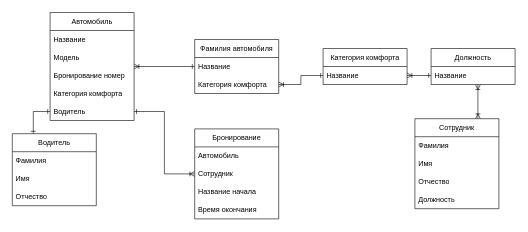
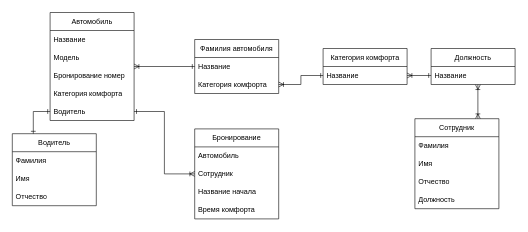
- <mxCell id="21" value="Время окончания" style="text;strokeColor=none;fillColor=none;align=left;verticalAlign=middle;spacingLeft=4;spacingRight=4;overflow=hidden;points=[[0,0.5],[1,0.5]];portConstraint=eastwest;rotatable=0;whiteSpace=wrap;html=1;" vertex="1" parent="17"><mxGeometry y="120" width="140" height="30" as="geometry" /></mxCell>
+ <mxCell id="21" value="Время комфорта" style="text;strokeColor=none;fillColor=none;align=left;verticalAlign=middle;spacingLeft=4;spacingRight=4;overflow=hidden;points=[[0,0.5],[1,0.5]];portConstraint=eastwest;rotatable=0;whiteSpace=wrap;html=1;" vertex="1" parent="17"><mxGeometry y="120" width="140" height="30" as="geometry" /></mxCell>
